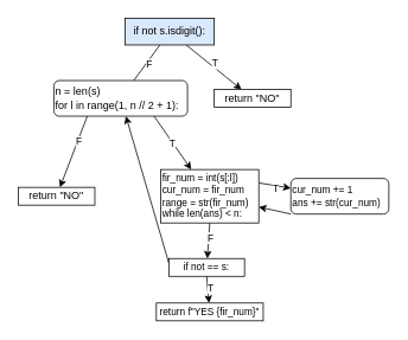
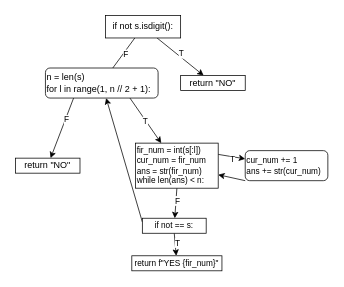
- <mxCell id="6" value="if not s.isdigit():" style="rounded=0;whiteSpace=wrap;html=1;fillColor=#dae8fc;" vertex="1" parent="1"><mxGeometry x="140" y="20" width="100" height="30" as="geometry" /></mxCell>
+ <mxCell id="6" value="if not s.isdigit():" style="rounded=0;whiteSpace=wrap;html=1;" vertex="1" parent="1"><mxGeometry x="140" y="20" width="100" height="30" as="geometry" /></mxCell>
- <mxCell id="17" value="&lt;div&gt;fir_num = int(s[:l])&amp;nbsp;&amp;nbsp;&lt;/div&gt;&lt;div&gt;cur_num = fir_num&lt;/div&gt;&lt;div&gt;range = str(fir_num)&lt;/div&gt;&lt;div&gt;while len(ans) &amp;lt; n:&lt;/div&gt;" style="rounded=0;whiteSpace=wrap;html=1;fontFamily=Helvetica;fontSize=11;fontColor=default;labelBackgroundColor=default;align=left;" vertex="1" parent="1"><mxGeometry x="180" y="190" width="110" height="60" as="geometry" /></mxCell>
+ <mxCell id="17" value="&lt;div&gt;fir_num = int(s[:l])&amp;nbsp;&amp;nbsp;&lt;/div&gt;&lt;div&gt;cur_num = fir_num&lt;/div&gt;&lt;div&gt;ans = str(fir_num)&lt;/div&gt;&lt;div&gt;while len(ans) &amp;lt; n:&lt;/div&gt;" style="rounded=0;whiteSpace=wrap;html=1;fontFamily=Helvetica;fontSize=11;fontColor=default;labelBackgroundColor=default;align=left;" vertex="1" parent="1"><mxGeometry x="180" y="190" width="110" height="60" as="geometry" /></mxCell>
